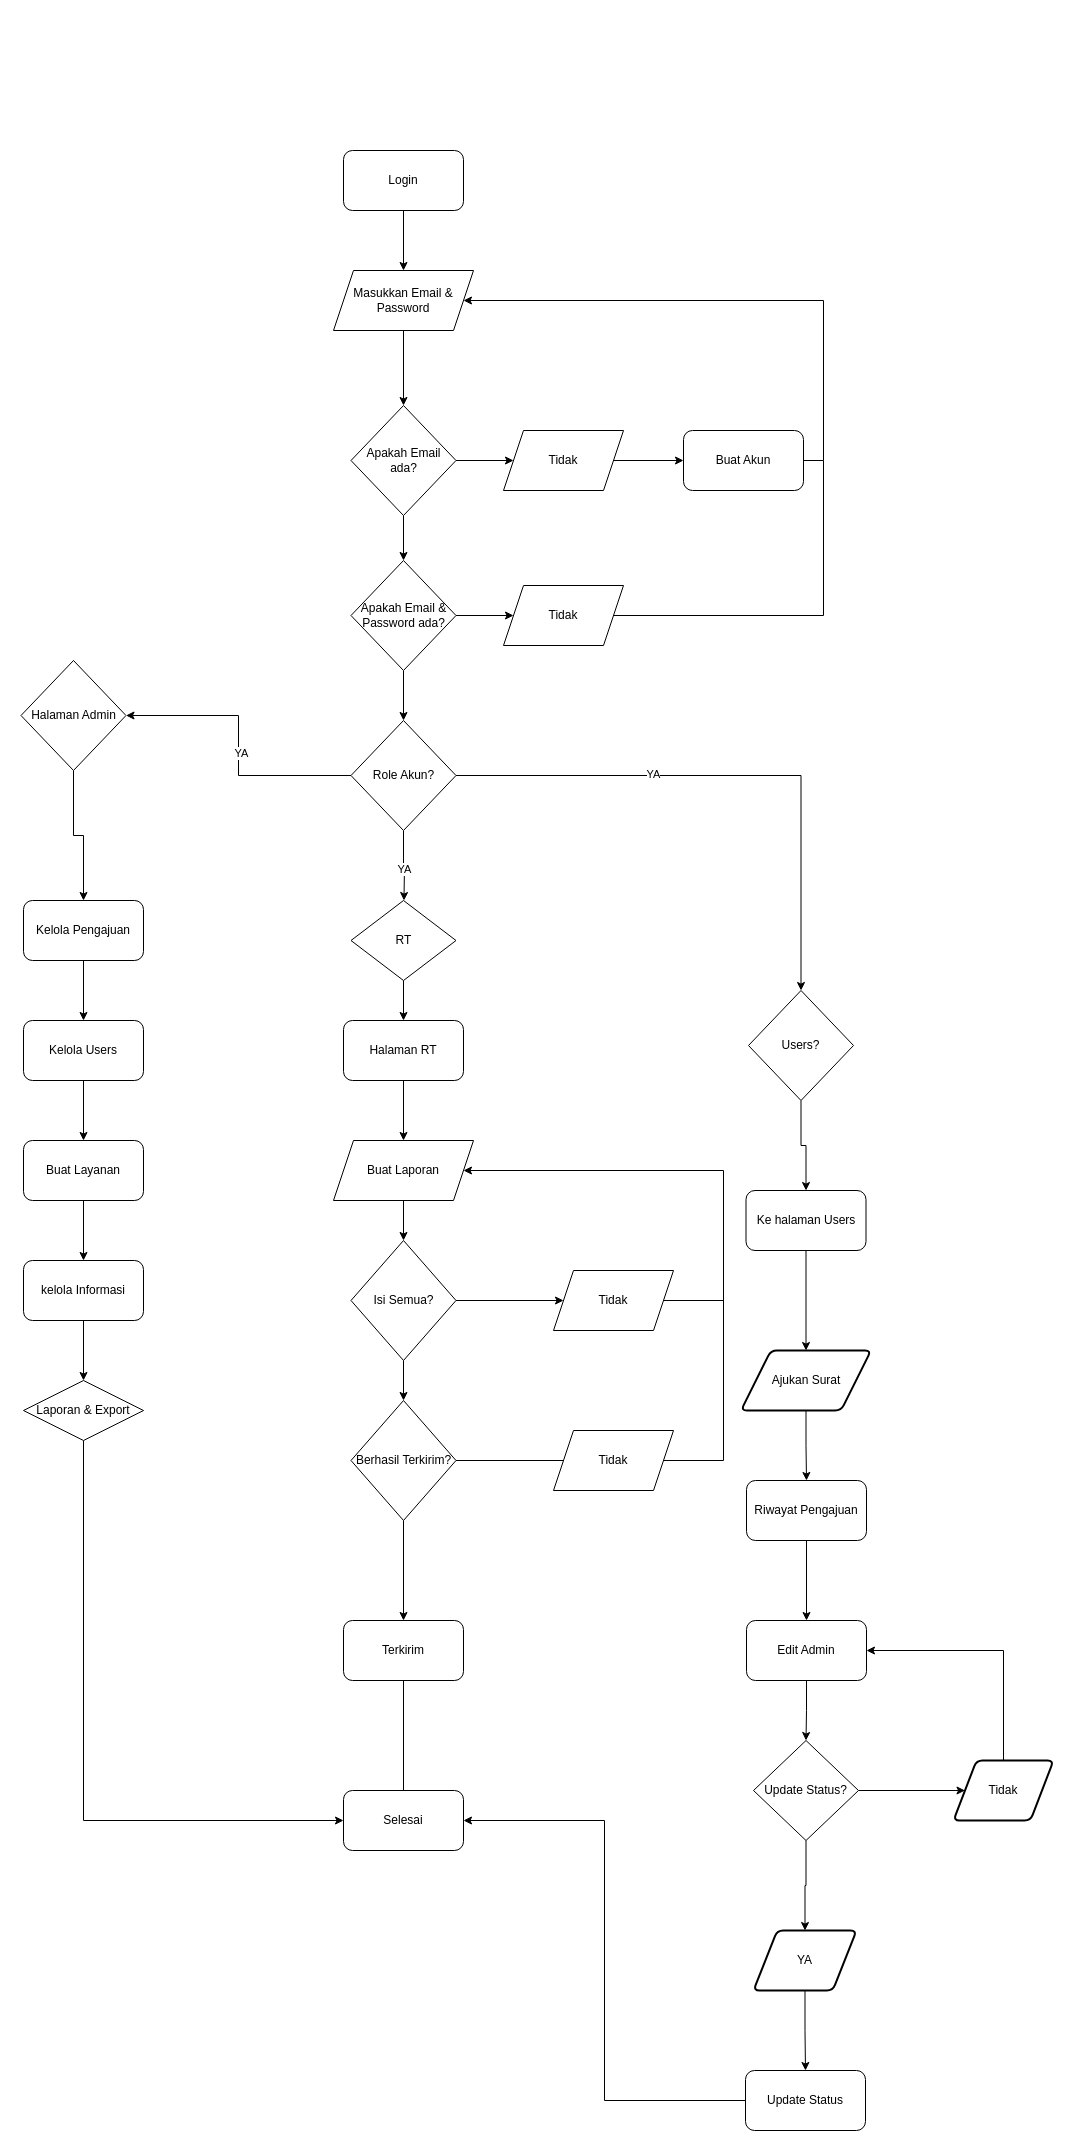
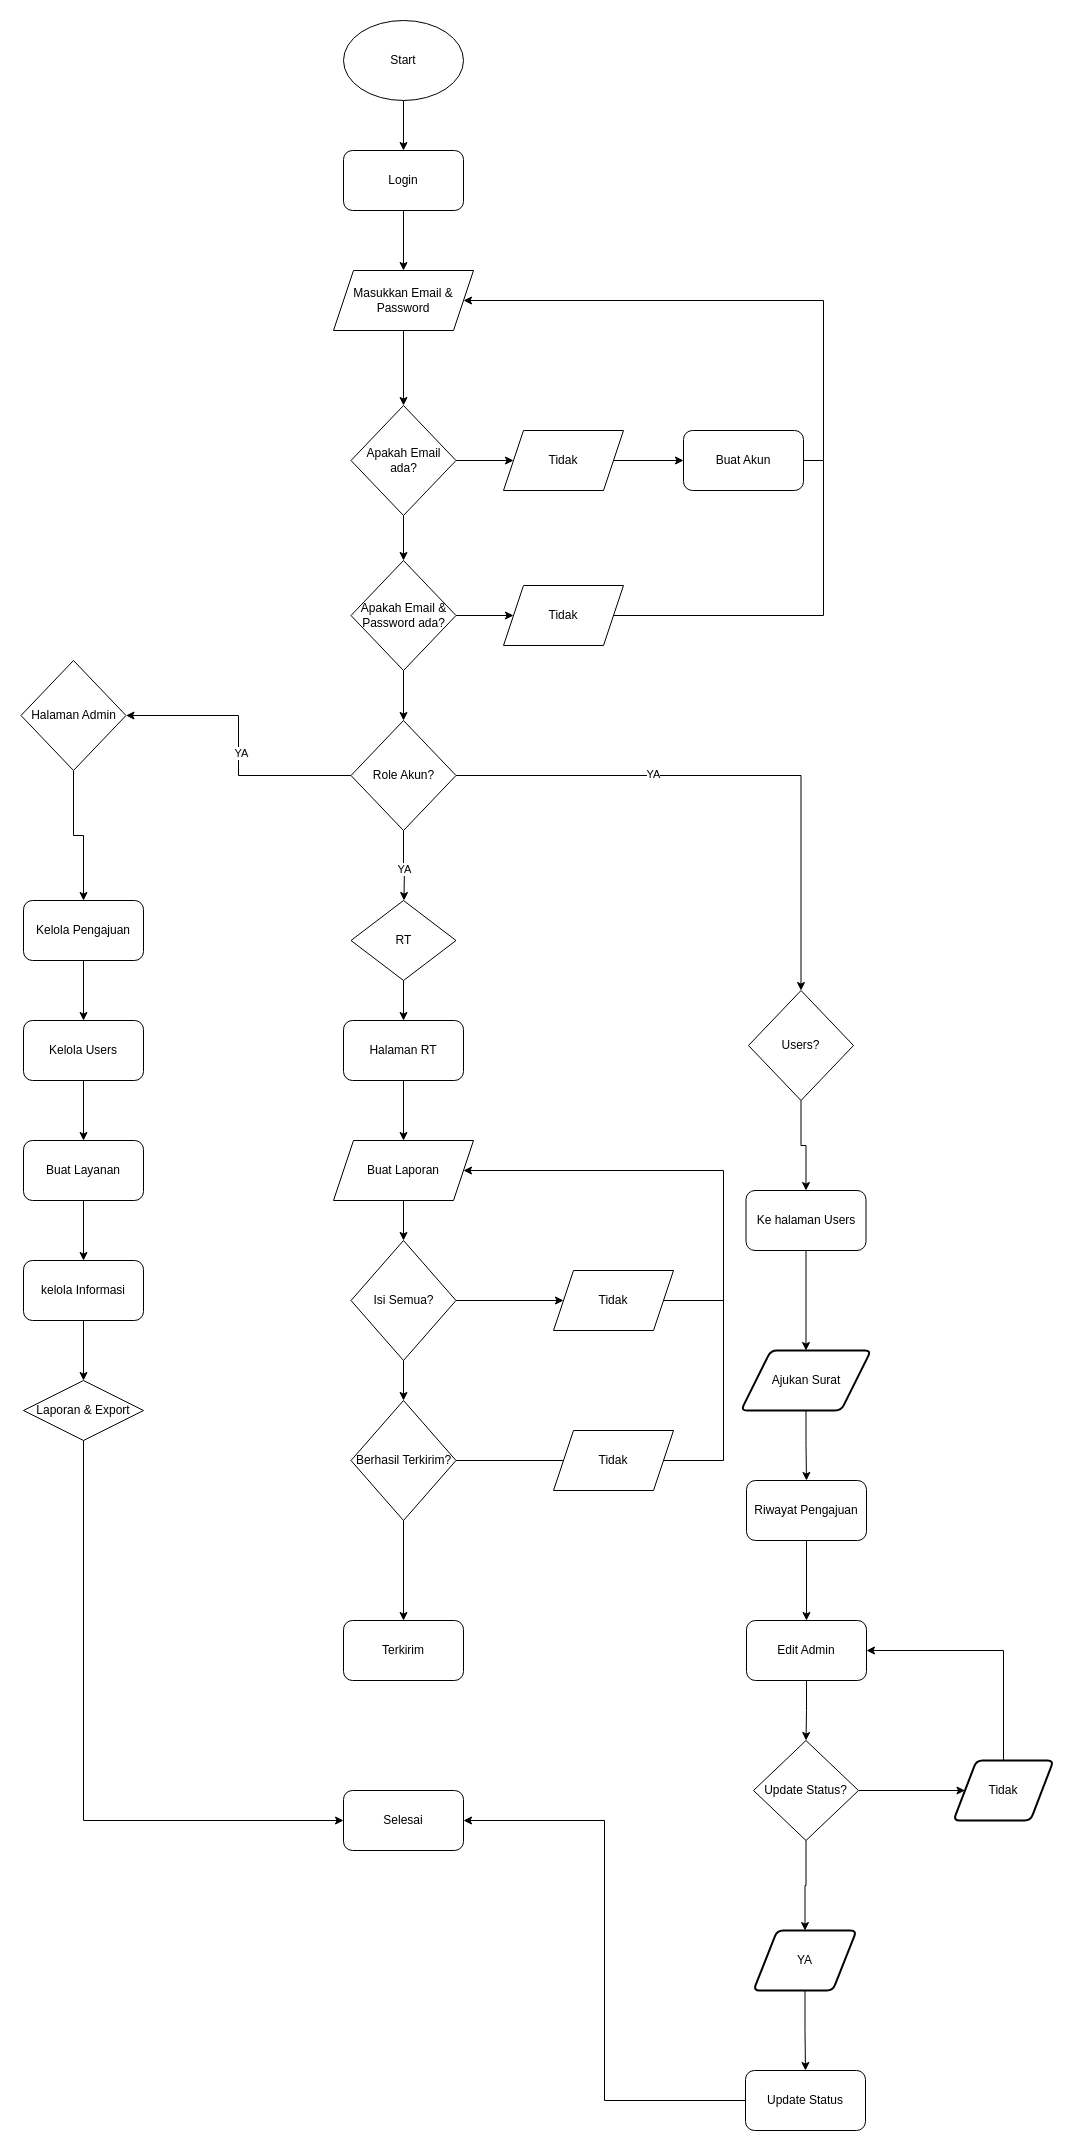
+ <mxCell id="3" value="Start" style="ellipse;whiteSpace=wrap;html=1;" vertex="1" parent="1"><mxGeometry x="343" y="20" width="120" height="80" as="geometry" /></mxCell>
+ <mxCell id="2" style="edgeStyle=orthogonalEdgeStyle;rounded=0;orthogonalLoop=1;jettySize=auto;html=1;exitX=0.5;exitY=1;exitDx=0;exitDy=0;entryX=0.5;entryY=0;entryDx=0;entryDy=0;" edge="1" parent="1" source="3" target="5"><mxGeometry relative="1" as="geometry" /></mxCell>
- <mxCell id="67" value="" style="endArrow=none;html=1;rounded=0;exitX=0.5;exitY=1;exitDx=0;exitDy=0;entryX=0.5;entryY=0;entryDx=0;entryDy=0;" edge="1" parent="1" source="65" target="66"><mxGeometry width="50" height="50" relative="1" as="geometry"><mxPoint x="463" y="1660" as="sourcePoint" /><mxPoint x="513" y="1610" as="targetPoint" /></mxGeometry></mxCell>
